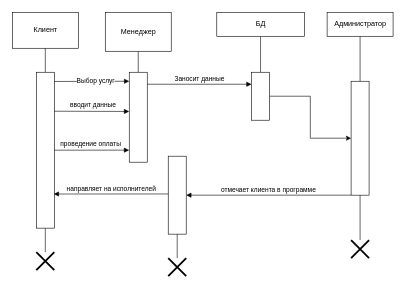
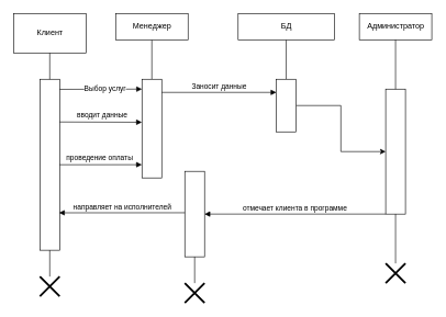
- <mxCell id="4" value="Менеджер" style="html=1;" parent="1" vertex="1"><mxGeometry x="175" y="20" width="110" height="65" as="geometry" /></mxCell>
+ <mxCell id="4" value="Менеджер" style="html=1;" parent="1" vertex="1"><mxGeometry x="175" y="20" width="110" height="40" as="geometry" /></mxCell>
